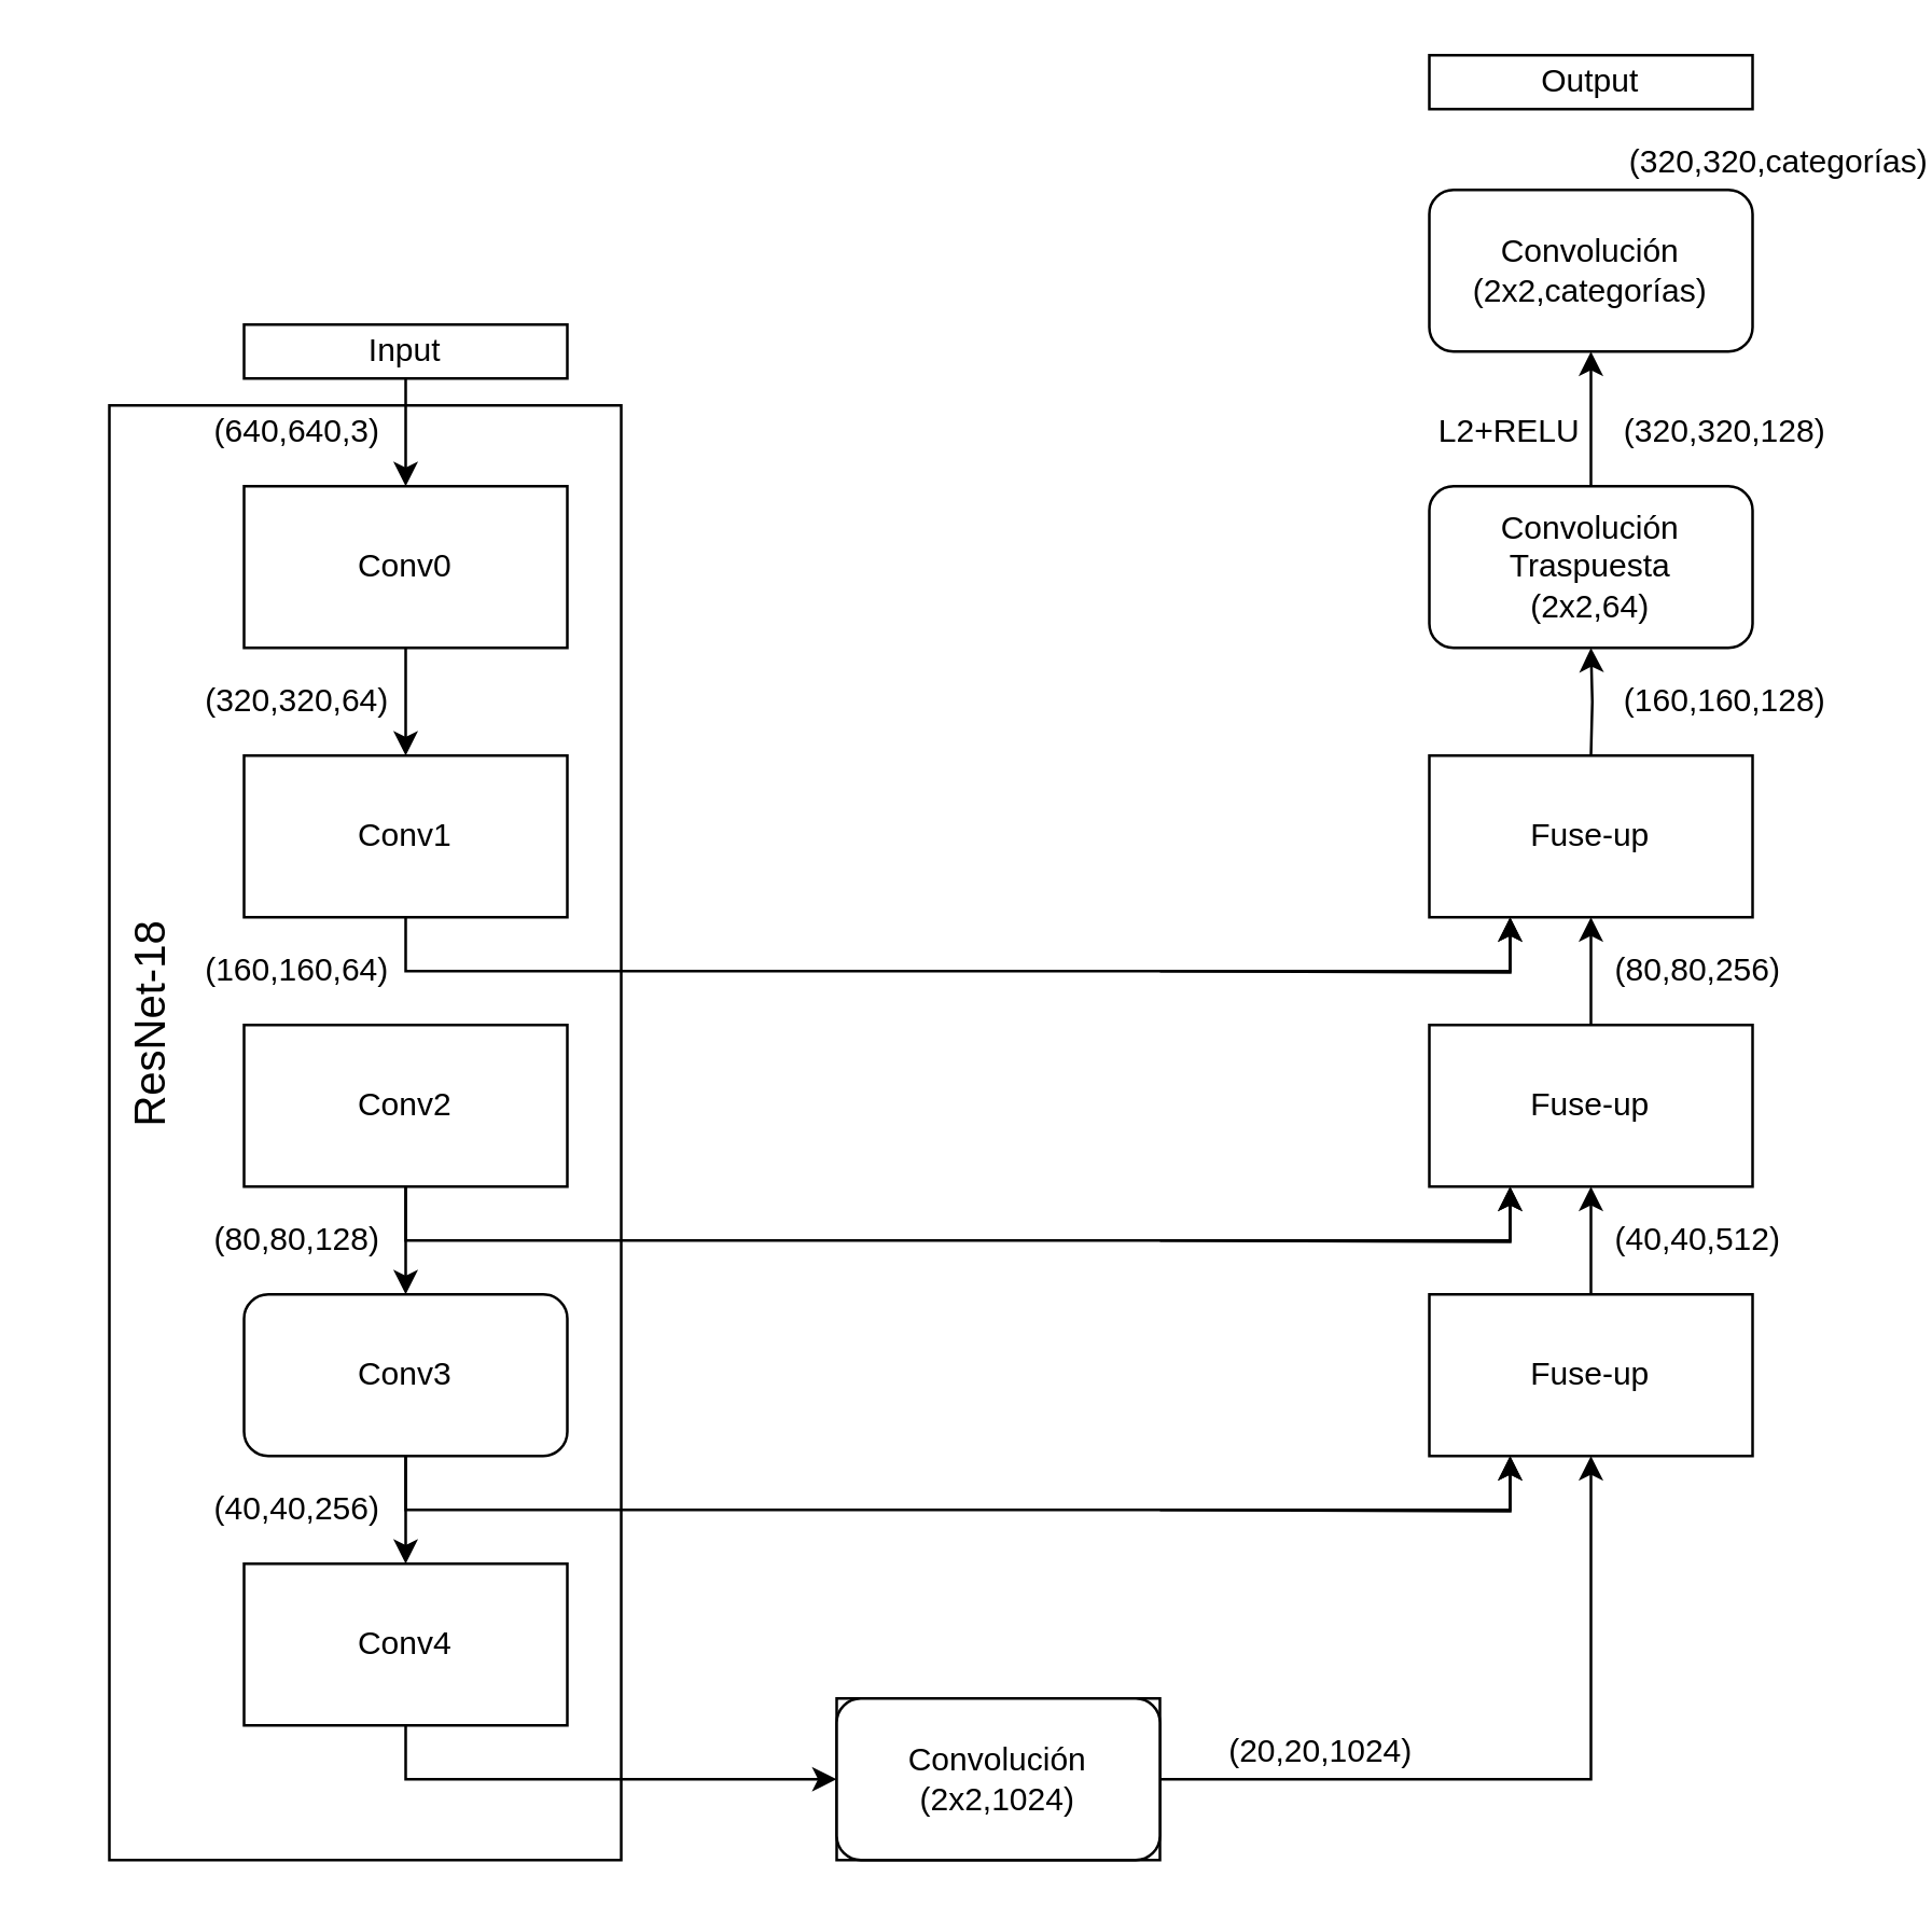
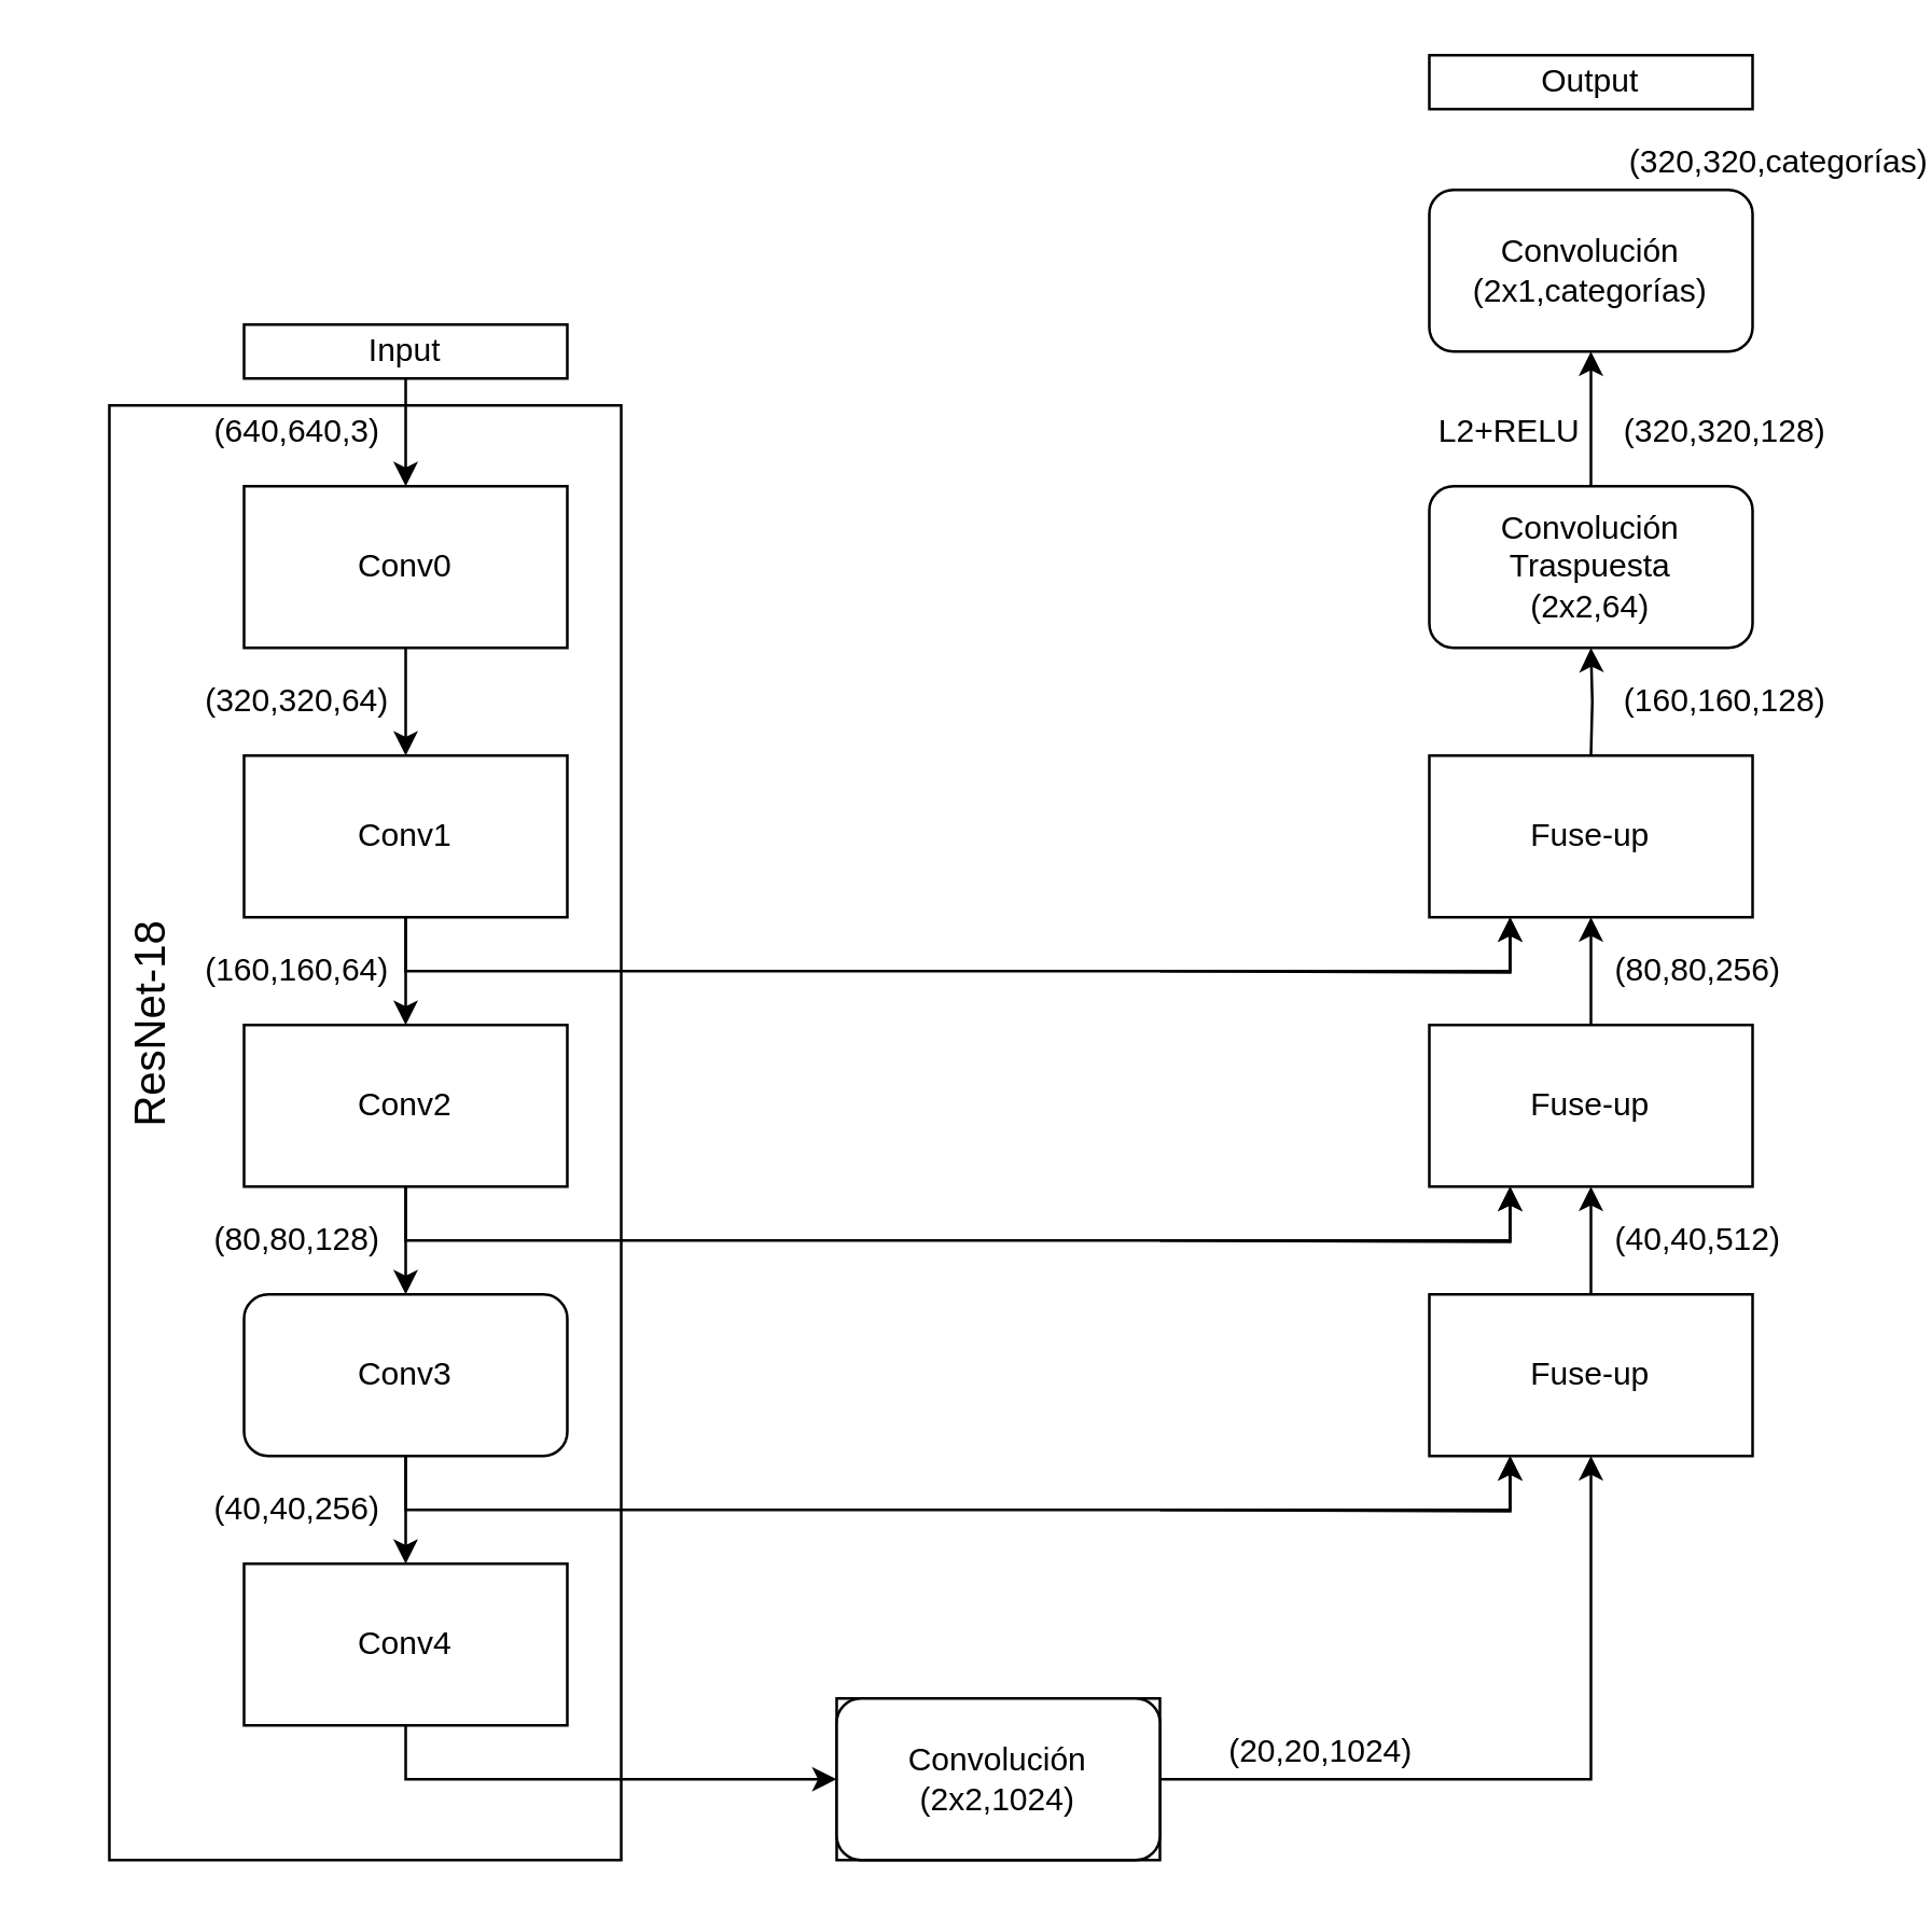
- <mxCell id="37" value="&lt;div&gt;Convolución&lt;br&gt;&lt;/div&gt;&lt;div&gt;(2x2,categorías)&lt;br&gt;&lt;/div&gt;" style="rounded=1;whiteSpace=wrap;html=1;" parent="1" vertex="1"><mxGeometry x="530" y="70" width="120" height="60" as="geometry" /></mxCell>
+ <mxCell id="37" value="&lt;div&gt;Convolución&lt;br&gt;&lt;/div&gt;&lt;div&gt;(2x1,categorías)&lt;br&gt;&lt;/div&gt;" style="rounded=1;whiteSpace=wrap;html=1;" parent="1" vertex="1"><mxGeometry x="530" y="70" width="120" height="60" as="geometry" /></mxCell>
+ <mxCell id="5" style="edgeStyle=orthogonalEdgeStyle;rounded=0;orthogonalLoop=1;jettySize=auto;html=1;exitX=0.5;exitY=1;exitDx=0;exitDy=0;" parent="1" source="7" target="10" edge="1"><mxGeometry relative="1" as="geometry" /></mxCell>
